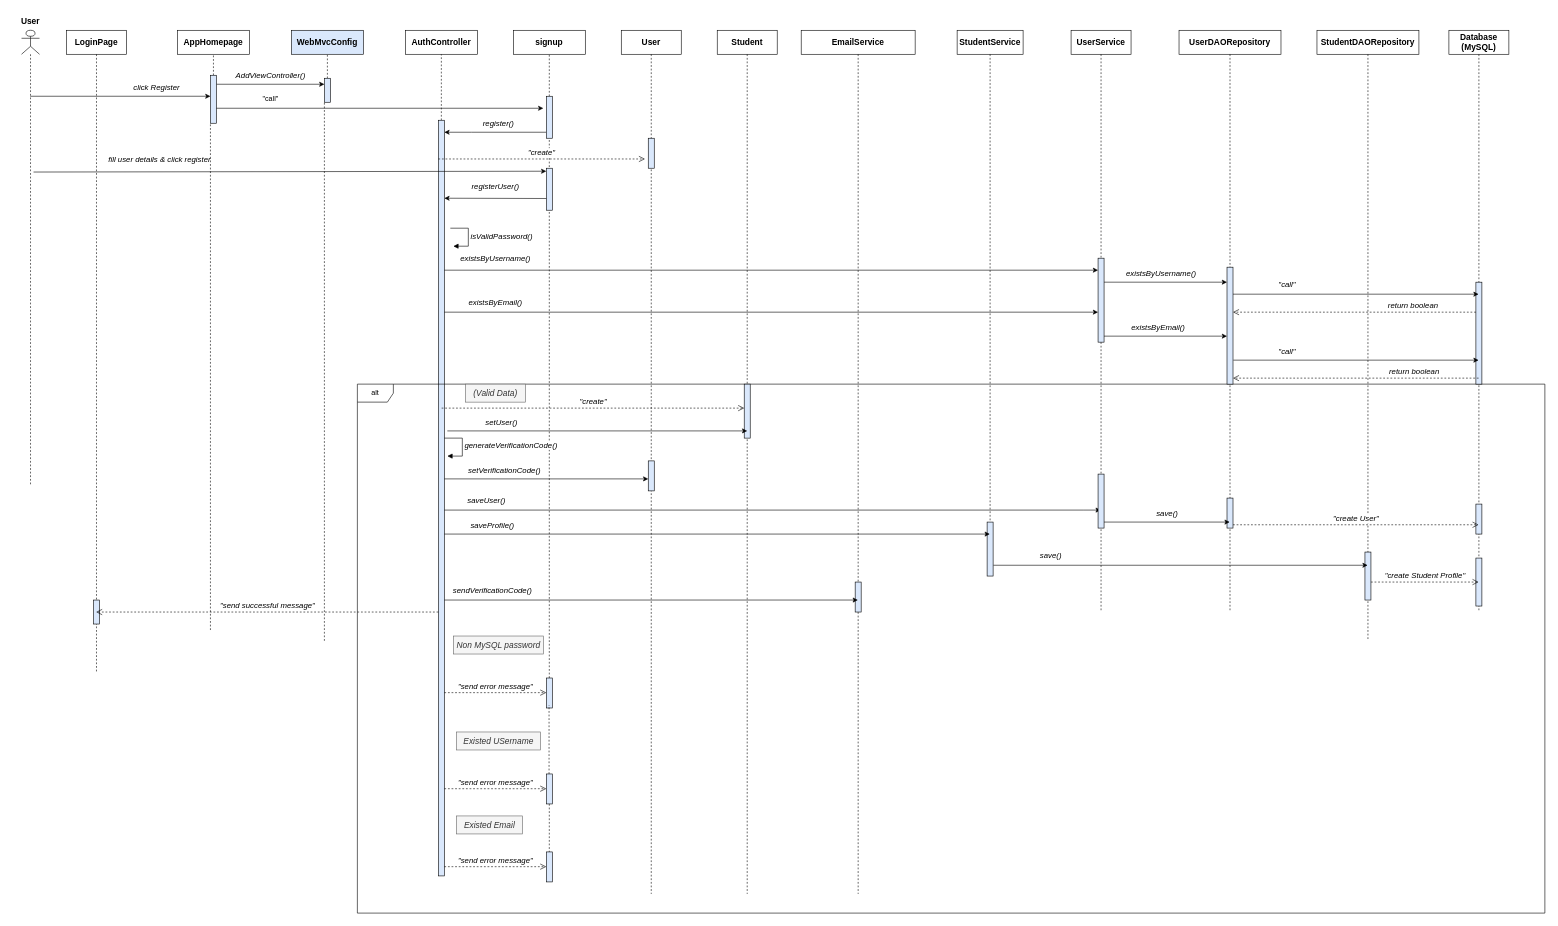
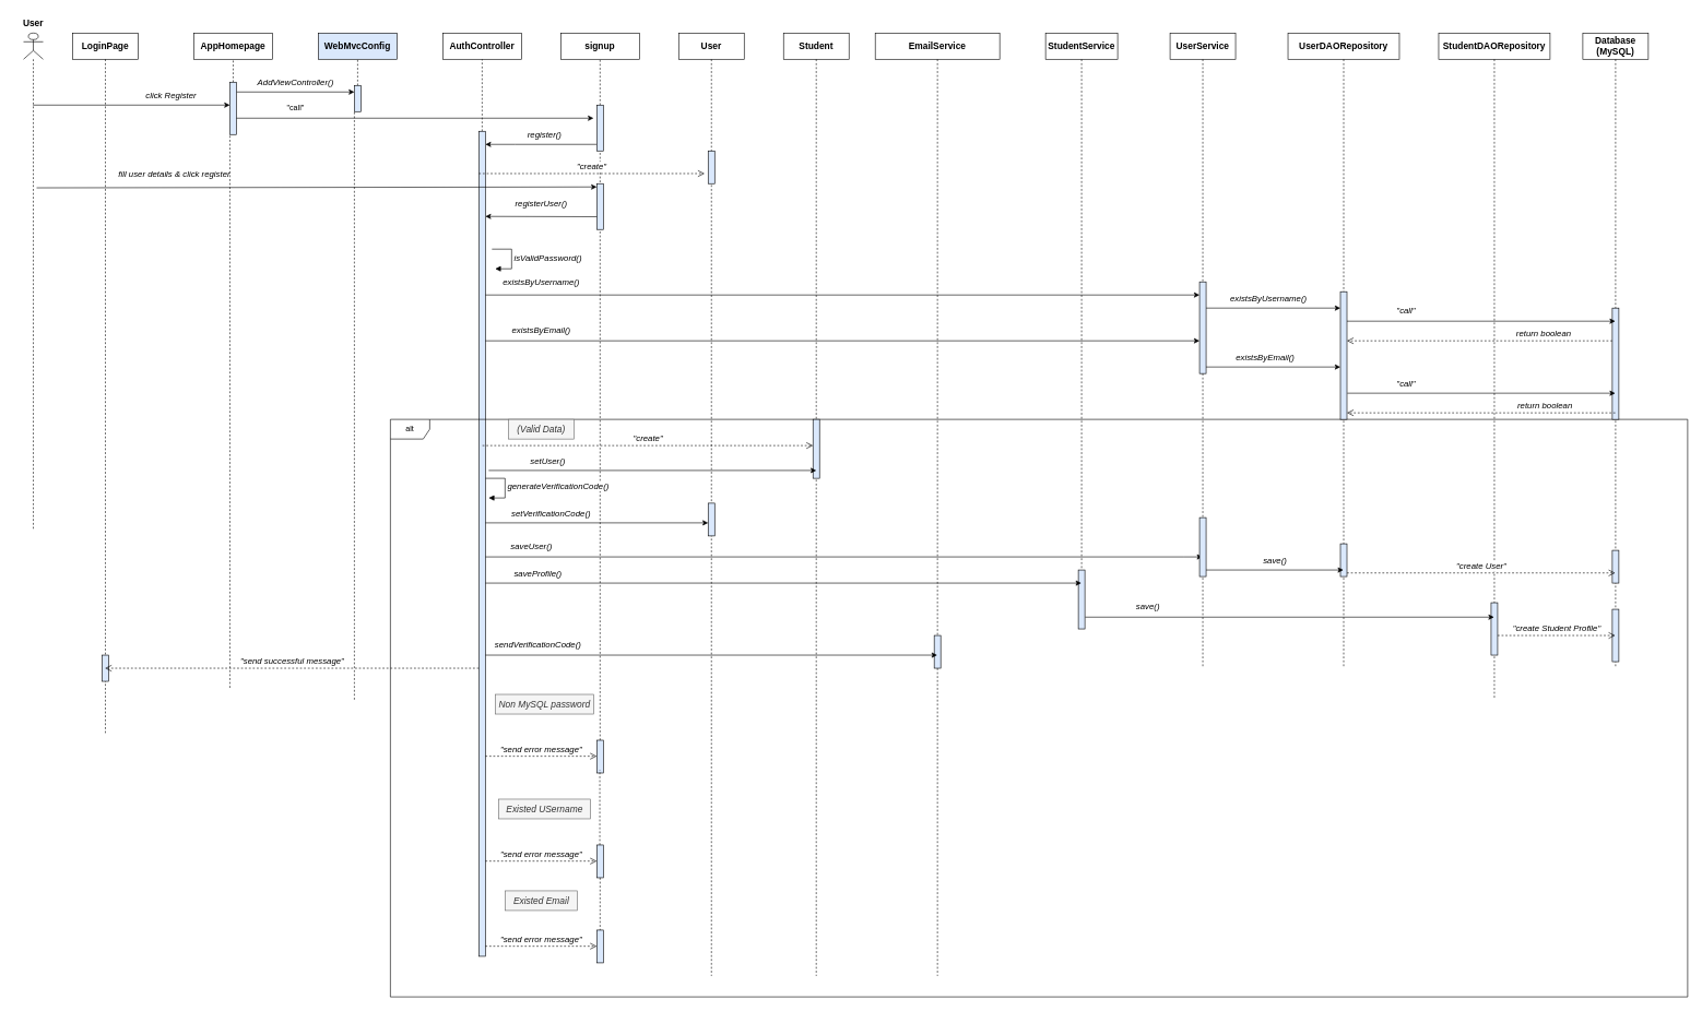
- <mxCell id="97" value="Existed Email" style="text;html=1;align=center;verticalAlign=middle;resizable=0;points=[];autosize=1;strokeColor=#666666;fillColor=#f5f5f5;fontSize=14;fontStyle=2;fontColor=#333333;" parent="1" vertex="1"><mxGeometry x="760" y="1360" width="110" height="30" as="geometry" /></mxCell>
+ <mxCell id="97" value="Existed Email" style="text;html=1;align=center;verticalAlign=middle;resizable=0;points=[];autosize=1;strokeColor=#666666;fillColor=#f5f5f5;fontSize=14;fontStyle=2;fontColor=#333333;" parent="1" vertex="1"><mxGeometry x="770" y="1360" width="110" height="30" as="geometry" /></mxCell>
